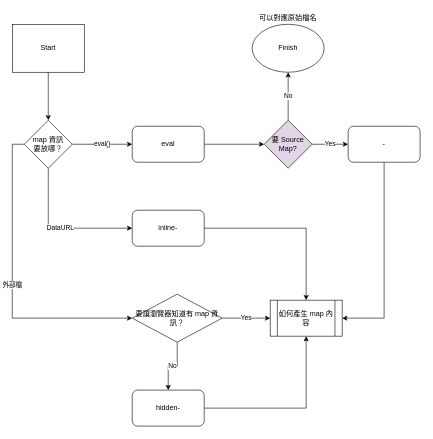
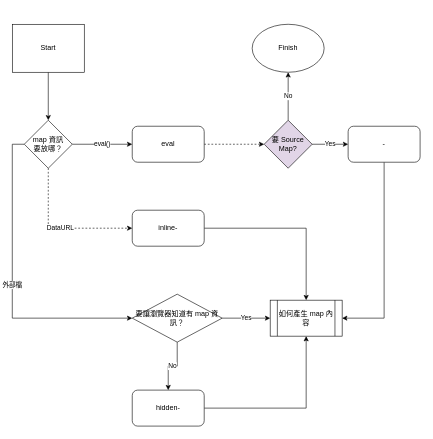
- <mxCell id="21" value="可以對應原始檔名" style="text;html=1;strokeColor=none;fillColor=none;align=center;verticalAlign=middle;whiteSpace=wrap;rounded=0;" vertex="1" parent="1"><mxGeometry x="420" y="20" width="120" height="20" as="geometry" /></mxCell>
- <mxCell id="7" value="" style="edgeStyle=orthogonalEdgeStyle;rounded=0;orthogonalLoop=1;jettySize=auto;html=1;" edge="1" parent="1" source="8" target="17"><mxGeometry relative="1" as="geometry" /></mxCell>
+ <mxCell id="7" value="" style="edgeStyle=orthogonalEdgeStyle;rounded=0;orthogonalLoop=1;jettySize=auto;html=1;dashed=1;" edge="1" parent="1" source="8" target="17"><mxGeometry relative="1" as="geometry" /></mxCell>
- <mxCell id="2" value="DataURL" style="edgeStyle=orthogonalEdgeStyle;rounded=0;orthogonalLoop=1;jettySize=auto;html=1;exitX=0.5;exitY=1;exitDx=0;exitDy=0;entryX=0;entryY=0.5;entryDx=0;entryDy=0;" edge="1" parent="1" source="9" target="6"><mxGeometry relative="1" as="geometry"><mxPoint x="140" y="270" as="sourcePoint" /></mxGeometry></mxCell>
+ <mxCell id="2" value="DataURL" style="edgeStyle=orthogonalEdgeStyle;rounded=0;orthogonalLoop=1;jettySize=auto;html=1;exitX=0.5;exitY=1;exitDx=0;exitDy=0;entryX=0;entryY=0.5;entryDx=0;entryDy=0;dashed=1;" edge="1" parent="1" source="9" target="6"><mxGeometry relative="1" as="geometry"><mxPoint x="140" y="270" as="sourcePoint" /></mxGeometry></mxCell>
